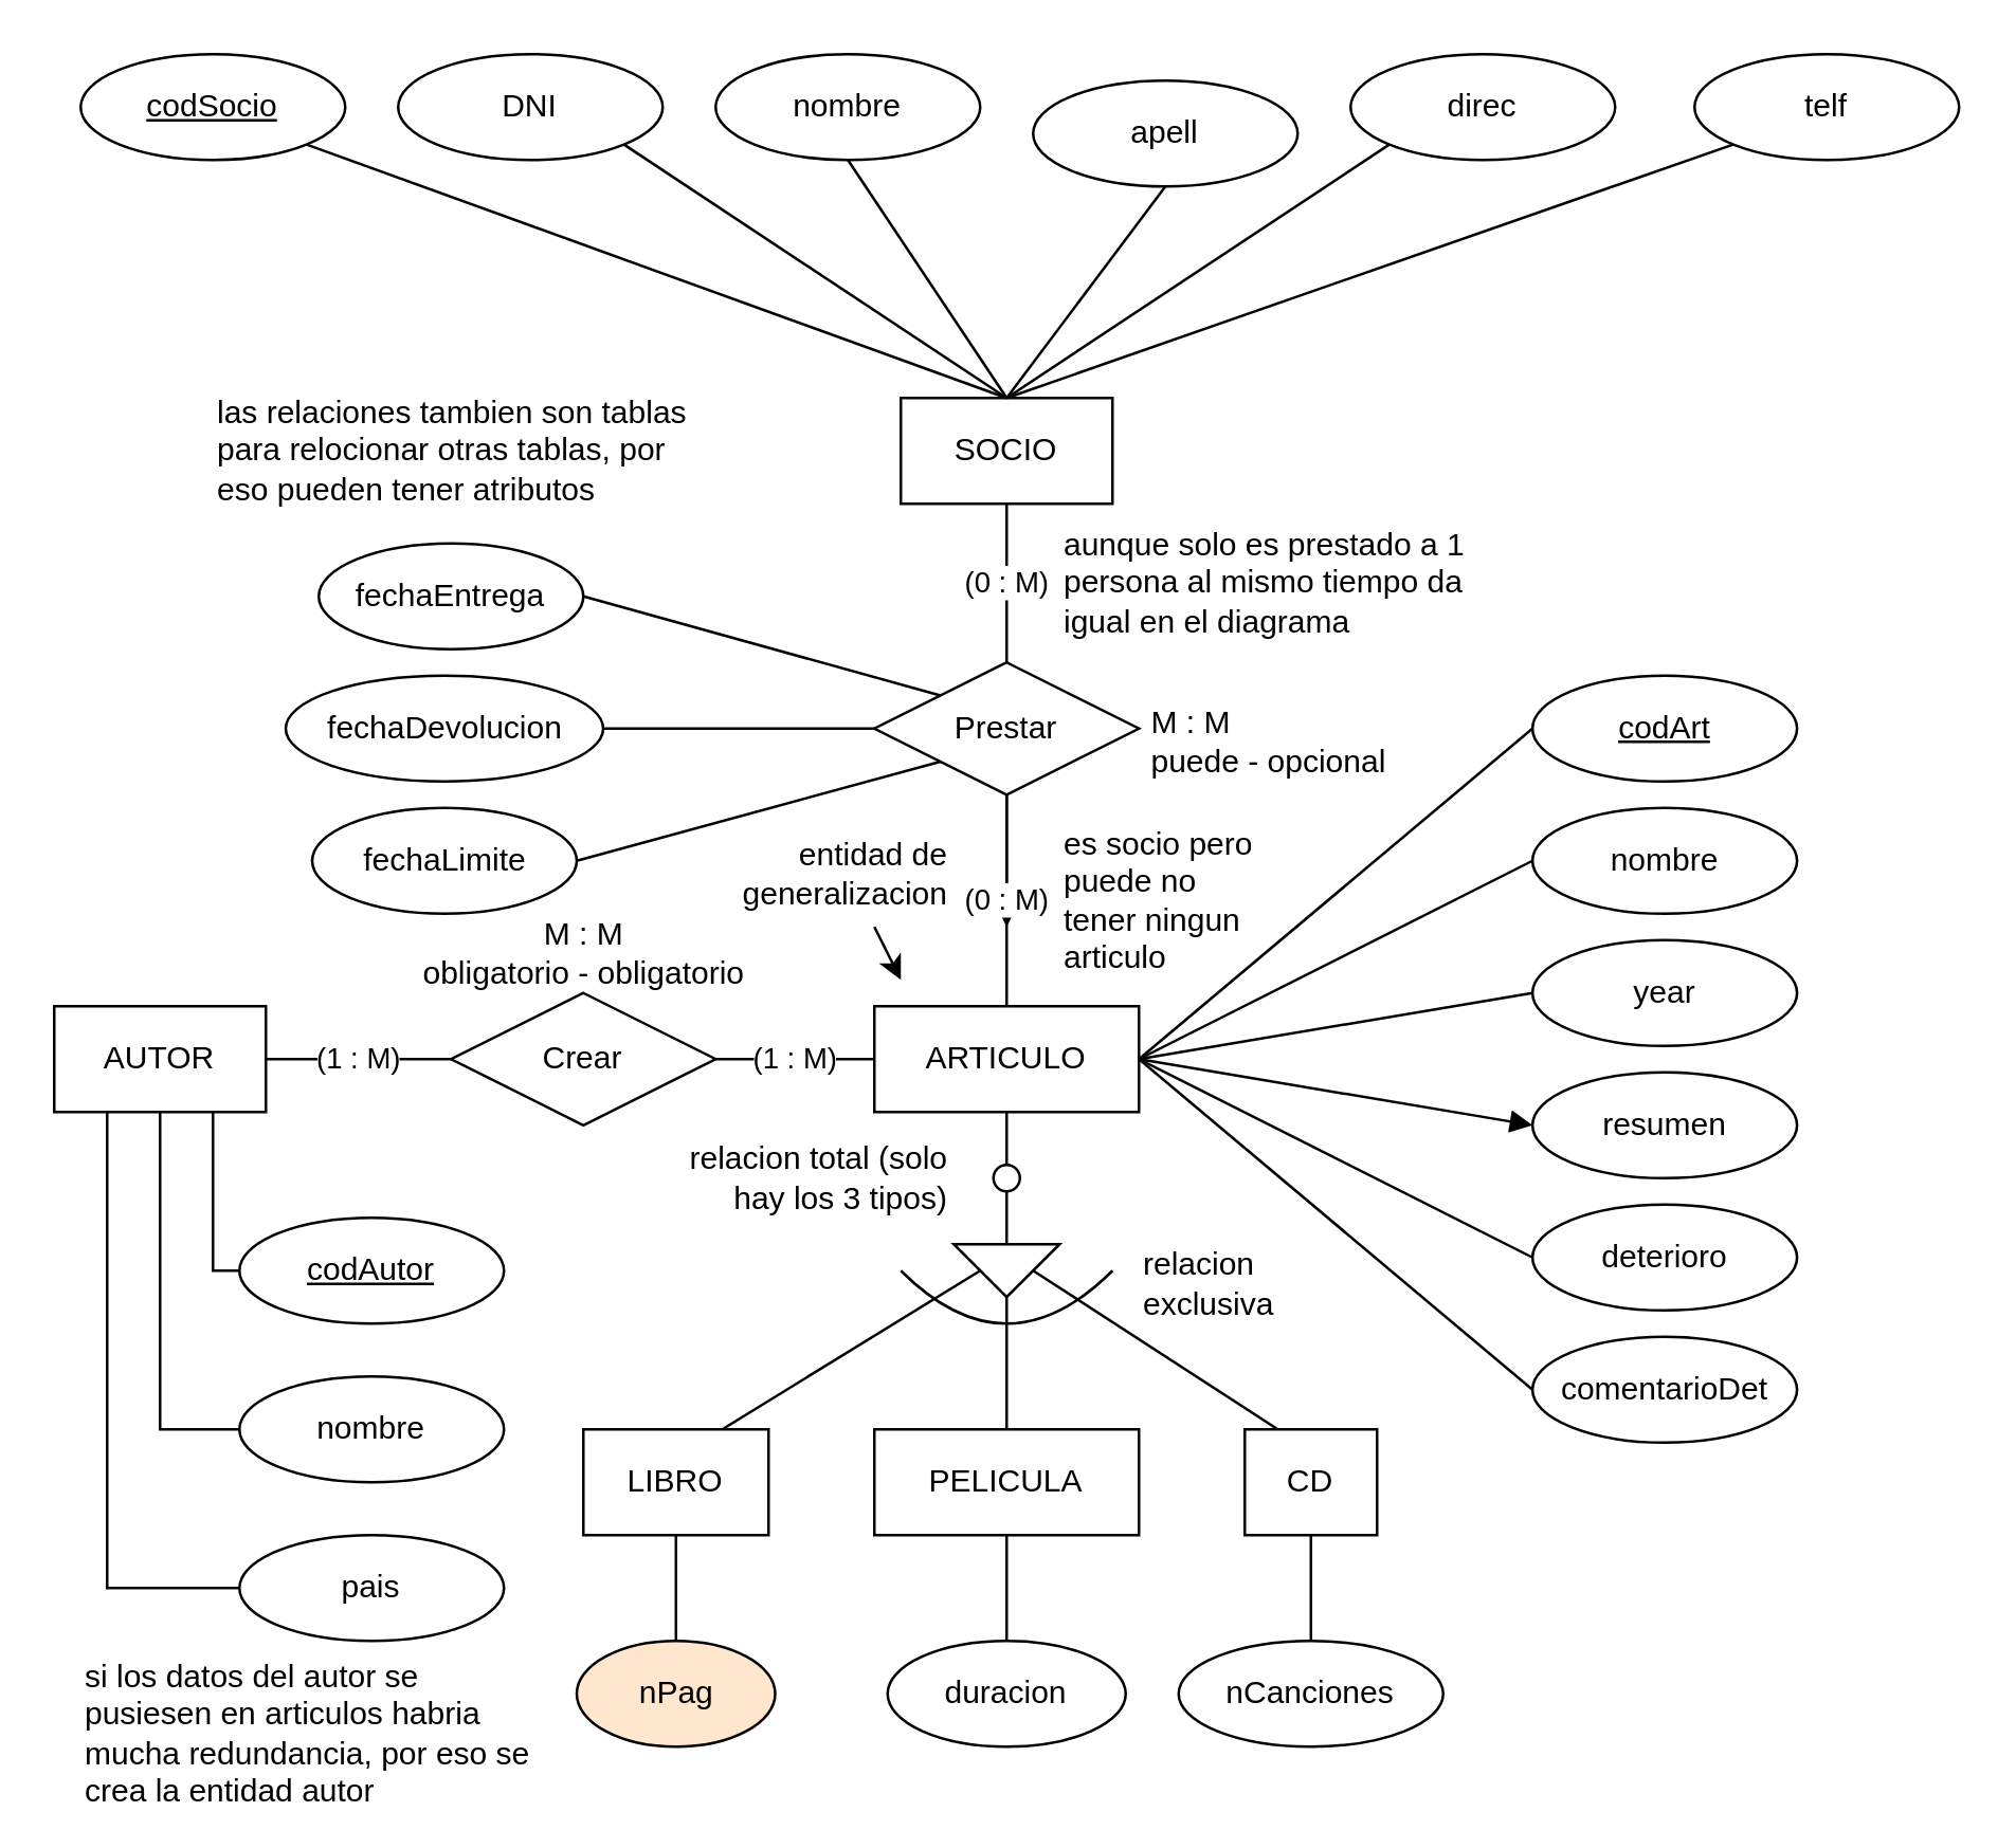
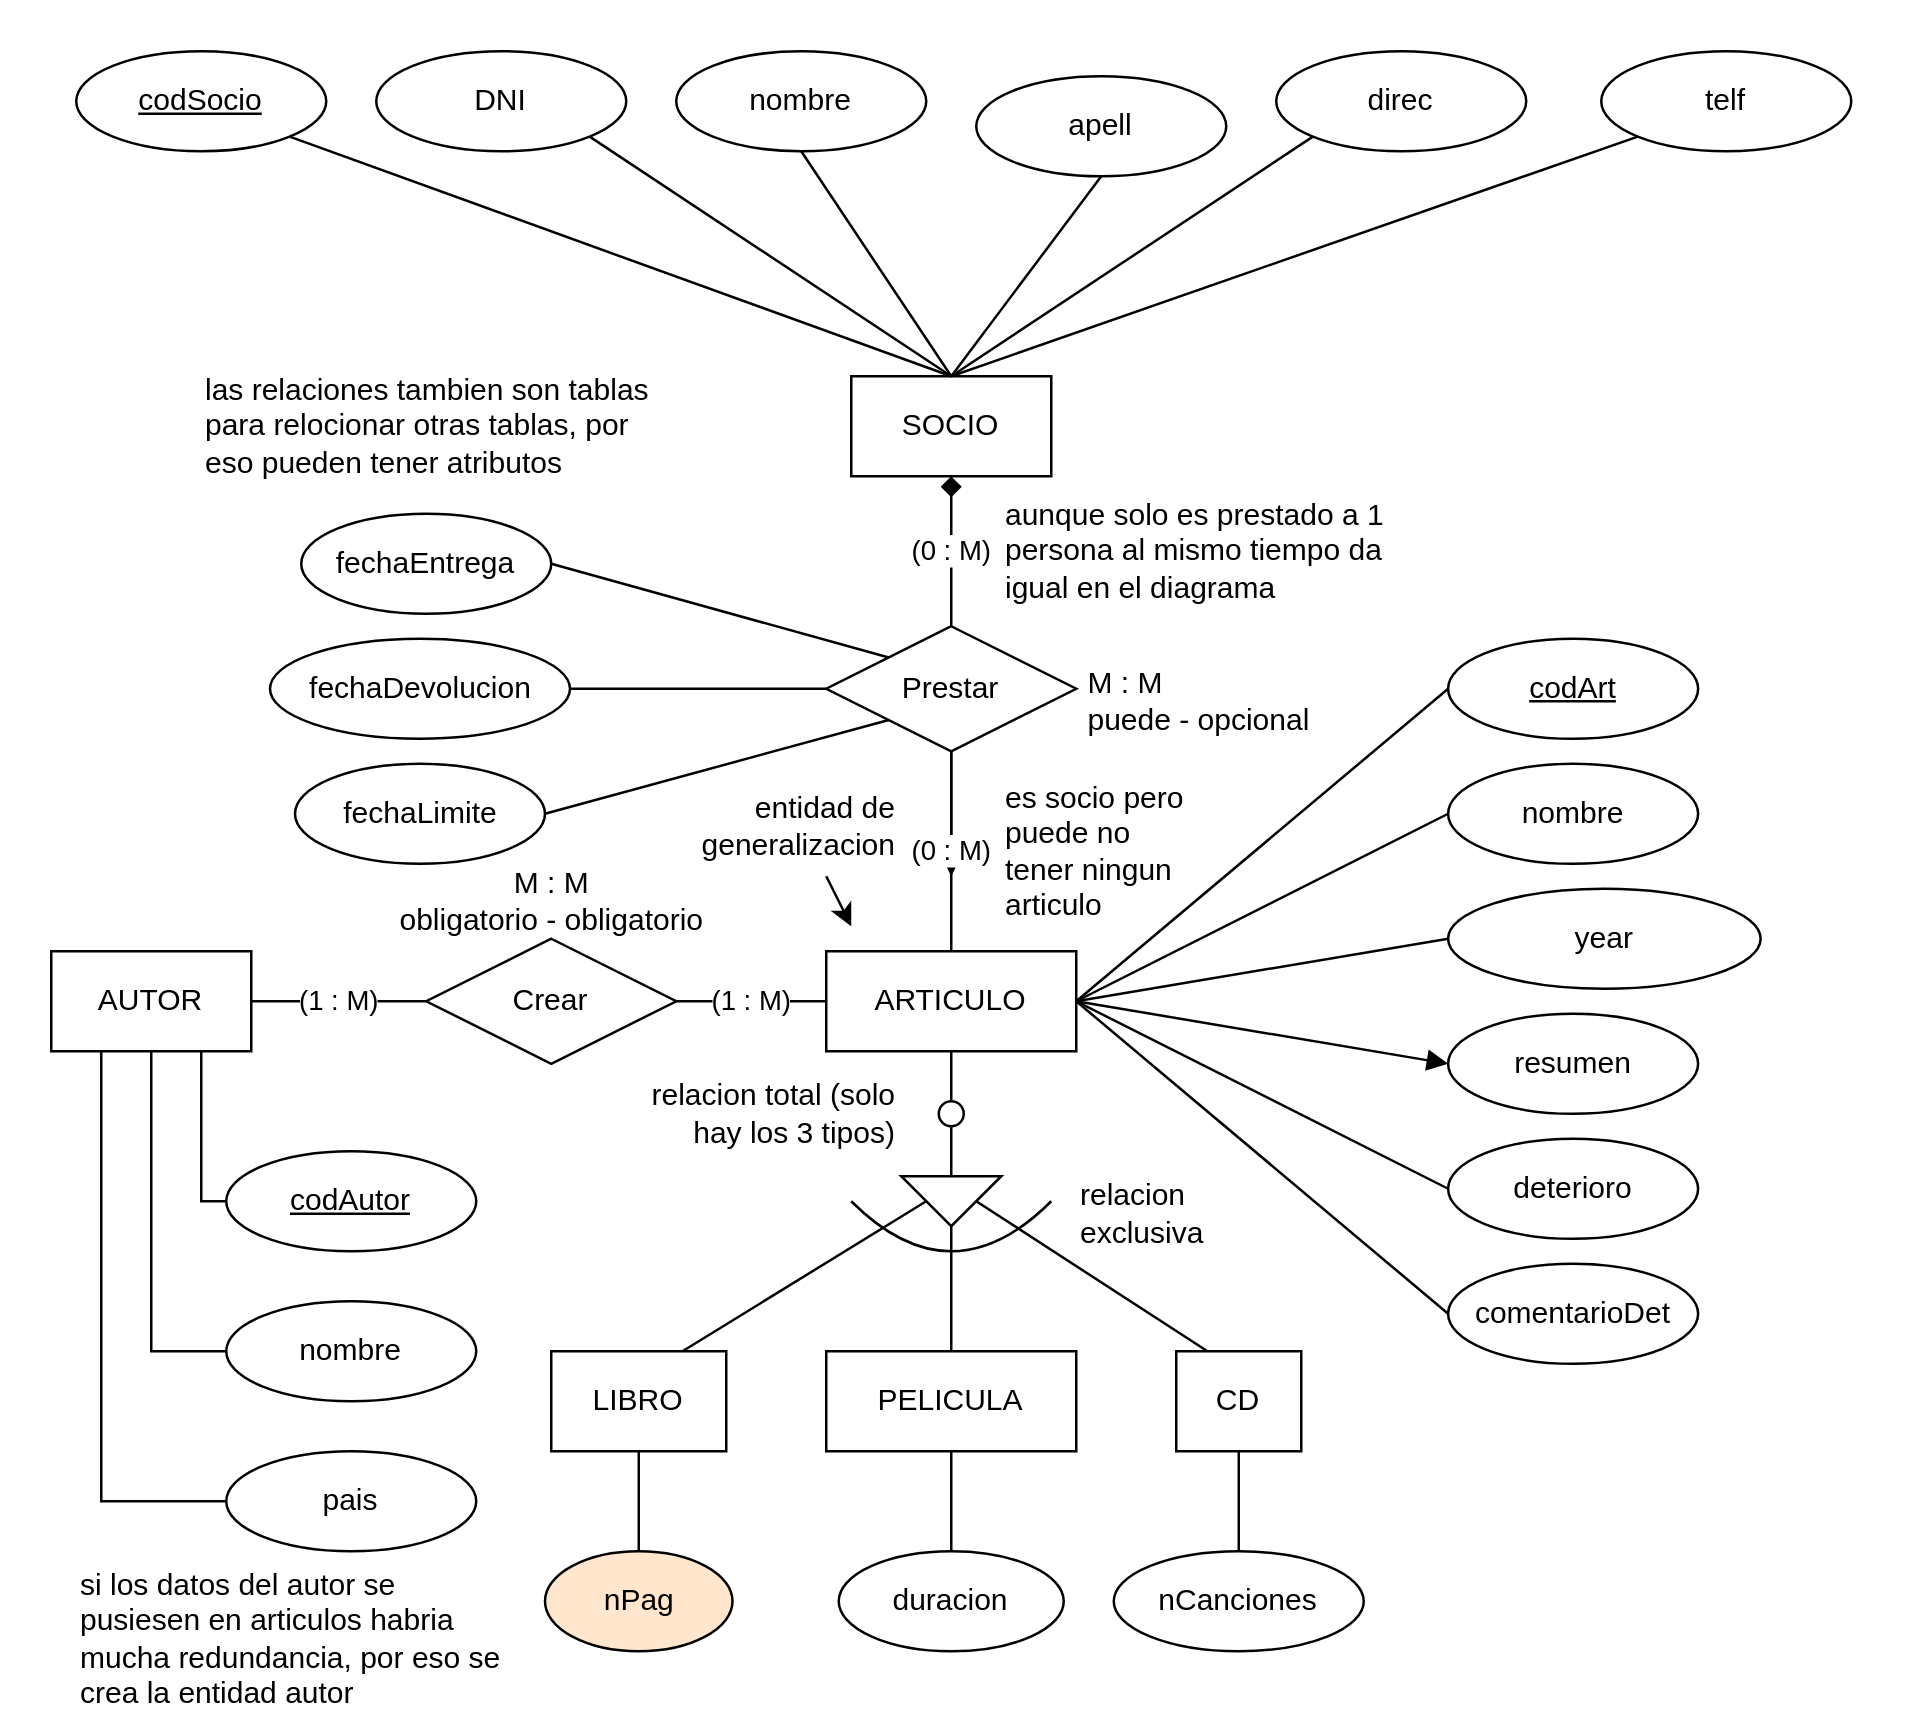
- <mxCell id="24" value="(0 : M)" style="endArrow=none;html=1;rounded=0;exitX=0.5;exitY=0;exitDx=0;exitDy=0;entryX=0.5;entryY=1;entryDx=0;entryDy=0;" parent="1" source="9" target="11" edge="1"><mxGeometry width="50" height="50" relative="1" as="geometry"><mxPoint x="385" y="250" as="sourcePoint" /><mxPoint x="482" y="190" as="targetPoint" /></mxGeometry></mxCell>
+ <mxCell id="24" value="(0 : M)" style="endArrow=diamond;html=1;rounded=0;exitX=0.5;exitY=0;exitDx=0;exitDy=0;entryX=0.5;entryY=1;entryDx=0;entryDy=0;" parent="1" source="9" target="11" edge="1"><mxGeometry width="50" height="50" relative="1" as="geometry"><mxPoint x="385" y="250" as="sourcePoint" /><mxPoint x="482" y="190" as="targetPoint" /></mxGeometry></mxCell>
- <mxCell id="45" value="year" style="ellipse;whiteSpace=wrap;html=1;align=center;" parent="1" vertex="1"><mxGeometry x="578.75" y="355" width="100" height="40" as="geometry" /></mxCell>
+ <mxCell id="45" value="year" style="ellipse;whiteSpace=wrap;html=1;align=center;" parent="1" vertex="1"><mxGeometry x="578.75" y="355" width="125" height="40" as="geometry" /></mxCell>
